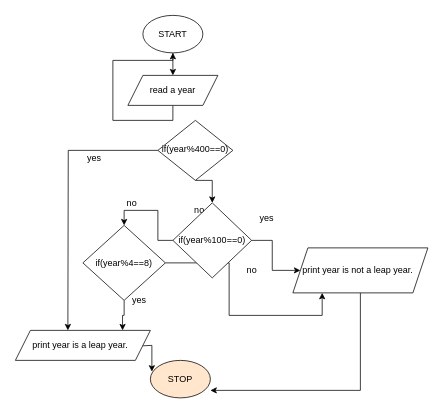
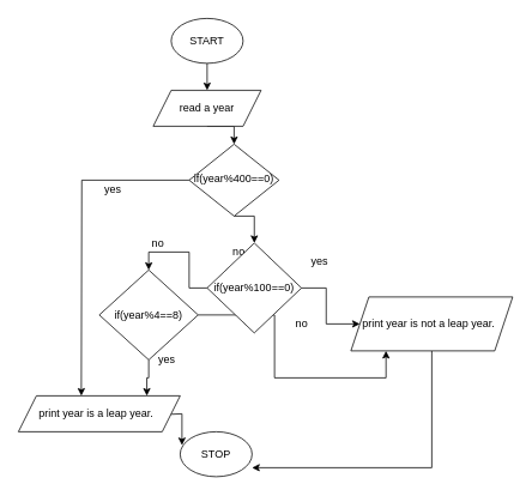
- <mxCell id="8" style="edgeStyle=orthogonalEdgeStyle;rounded=0;orthogonalLoop=1;jettySize=auto;html=1;exitX=0.5;exitY=1;exitDx=0;exitDy=0;" edge="1" parent="1" source="9" target="6"><mxGeometry relative="1" as="geometry" /></mxCell>
+ <mxCell id="8" style="edgeStyle=orthogonalEdgeStyle;rounded=0;orthogonalLoop=1;jettySize=auto;html=1;exitX=0.5;exitY=1;exitDx=0;exitDy=0;entryX=0.5;entryY=0;entryDx=0;entryDy=0;" edge="1" parent="1" source="9" target="4"><mxGeometry relative="1" as="geometry" /></mxCell>
- <mxCell id="7" value="STOP" style="ellipse;whiteSpace=wrap;html=1;fillColor=#ffe6cc;" vertex="1" parent="1"><mxGeometry x="200" y="480" width="80" height="50" as="geometry" /></mxCell>
+ <mxCell id="7" value="STOP" style="ellipse;whiteSpace=wrap;html=1;" vertex="1" parent="1"><mxGeometry x="200" y="480" width="80" height="50" as="geometry" /></mxCell>
